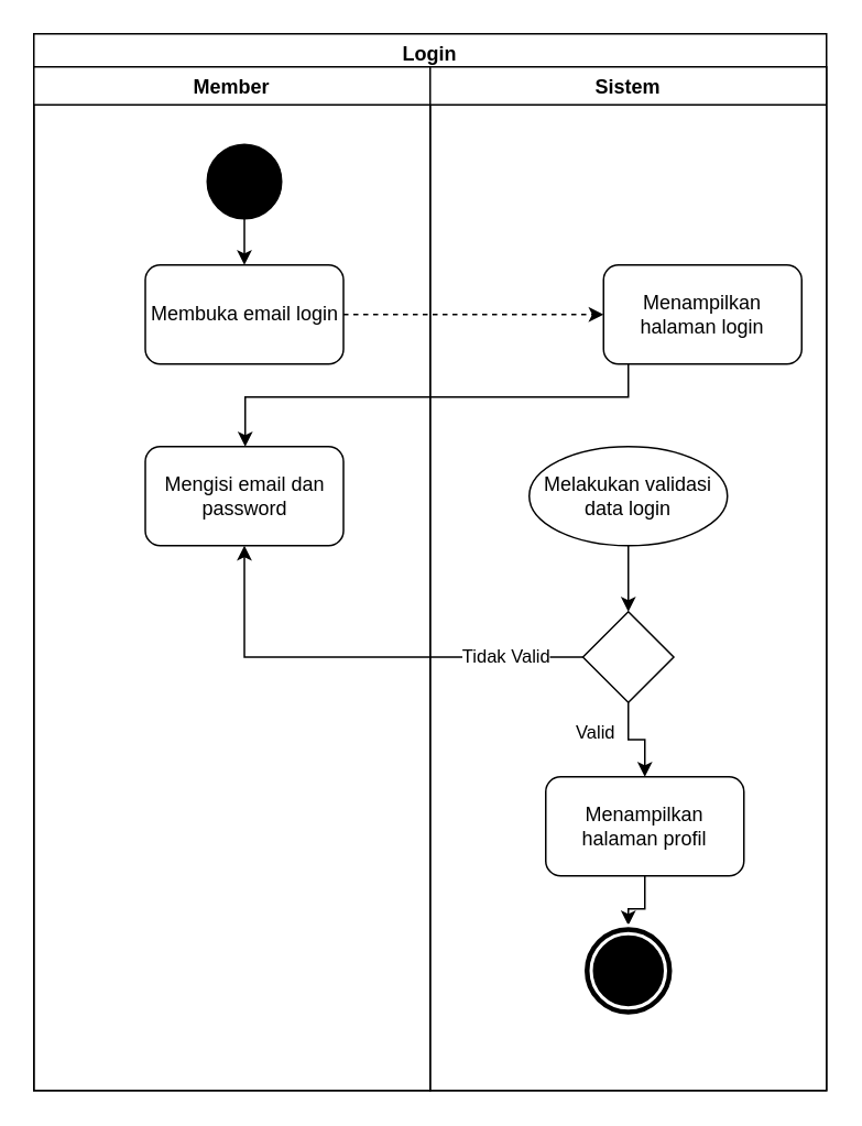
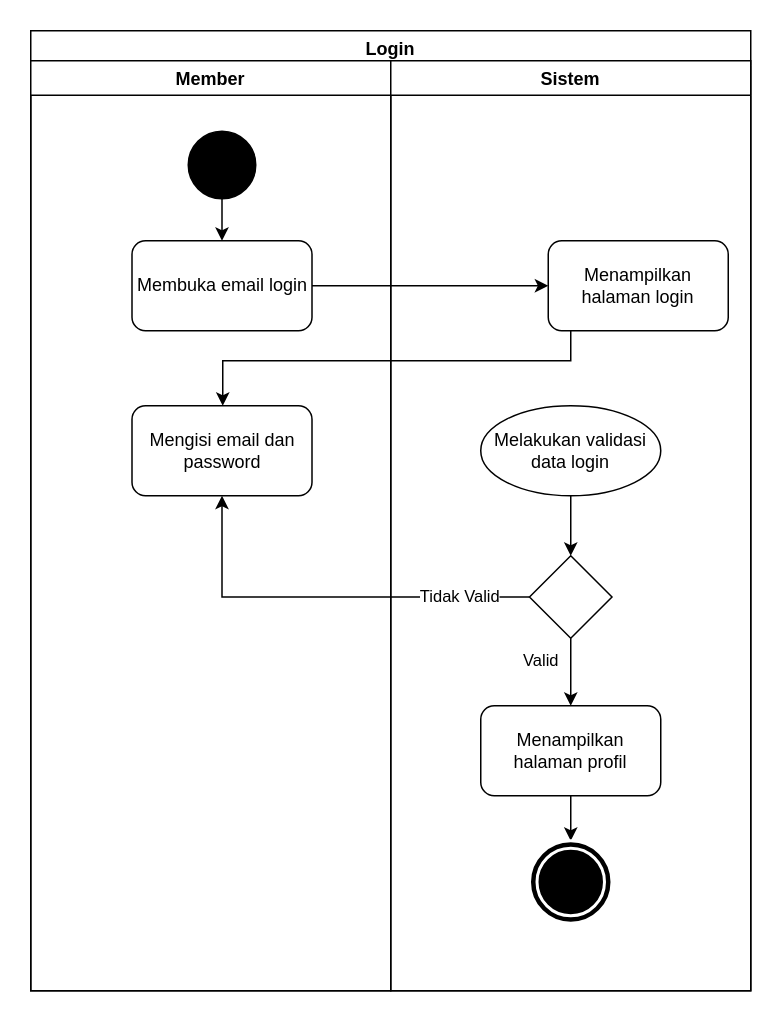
- <mxCell id="17" style="edgeStyle=orthogonalEdgeStyle;rounded=0;orthogonalLoop=1;jettySize=auto;html=1;entryX=0;entryY=0.5;entryDx=0;entryDy=0;dashed=1;" parent="2" source="6" target="16" edge="1"><mxGeometry relative="1" as="geometry" /></mxCell>
+ <mxCell id="17" style="edgeStyle=orthogonalEdgeStyle;rounded=0;orthogonalLoop=1;jettySize=auto;html=1;entryX=0;entryY=0.5;entryDx=0;entryDy=0;" parent="2" source="6" target="16" edge="1"><mxGeometry relative="1" as="geometry" /></mxCell>
- <mxCell id="14" value="Menampilkan halaman profil" style="rounded=1;whiteSpace=wrap;html=1;fillColor=none;" parent="8" vertex="1"><mxGeometry x="70" y="430" width="120" height="60" as="geometry" /></mxCell>
+ <mxCell id="14" value="Menampilkan halaman profil" style="rounded=1;whiteSpace=wrap;html=1;fillColor=none;" parent="8" vertex="1"><mxGeometry x="60" y="430" width="120" height="60" as="geometry" /></mxCell>
